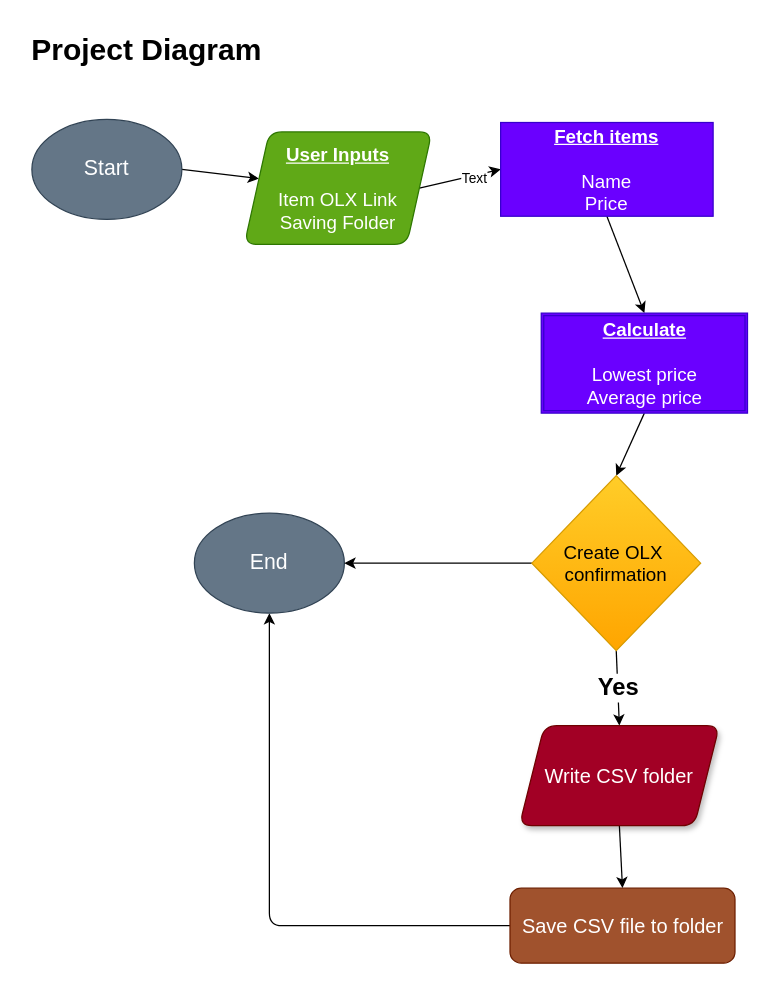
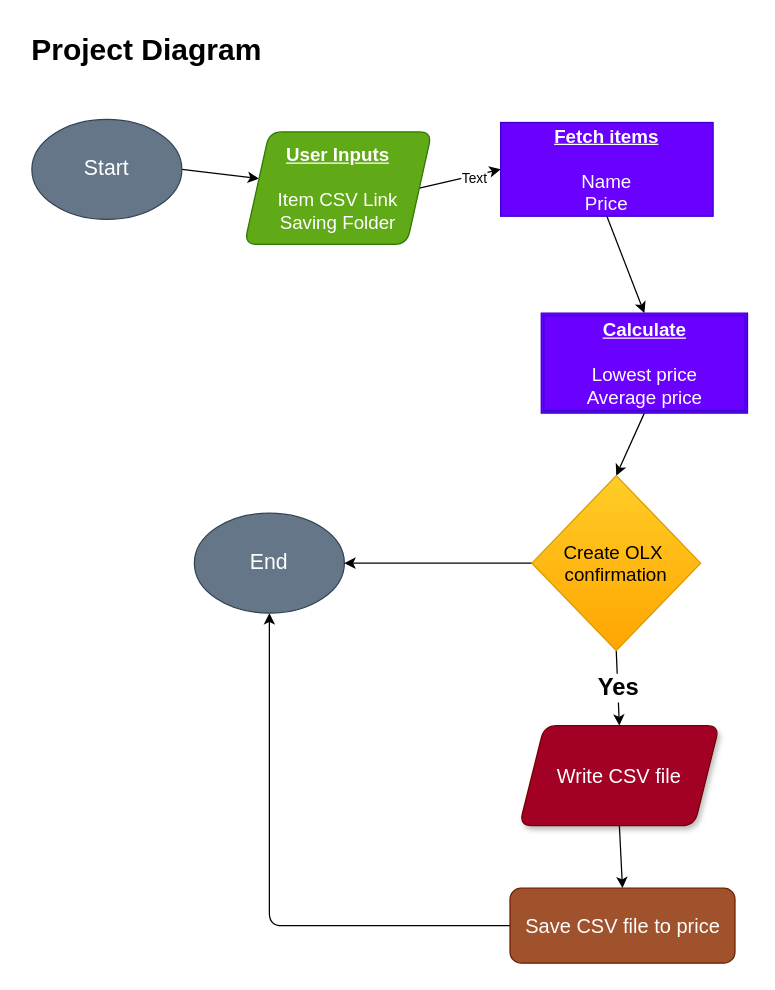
- <mxCell id="6" value="&lt;b style=&quot;font-size: 15px;&quot;&gt;&lt;u style=&quot;font-size: 15px;&quot;&gt;User Inputs&lt;br style=&quot;font-size: 15px;&quot;&gt;&lt;/u&gt;&lt;/b&gt;&lt;br style=&quot;font-size: 15px;&quot;&gt;Item OLX Link&lt;br style=&quot;font-size: 15px;&quot;&gt;Saving Folder" style="shape=parallelogram;perimeter=parallelogramPerimeter;whiteSpace=wrap;html=1;fixedSize=1;rounded=1;fillColor=#60a917;strokeColor=#2D7600;fontColor=#ffffff;fontSize=15;" parent="1" vertex="1"><mxGeometry x="195" y="105" width="150" height="90" as="geometry" /></mxCell>
+ <mxCell id="6" value="&lt;b style=&quot;font-size: 15px;&quot;&gt;&lt;u style=&quot;font-size: 15px;&quot;&gt;User Inputs&lt;br style=&quot;font-size: 15px;&quot;&gt;&lt;/u&gt;&lt;/b&gt;&lt;br style=&quot;font-size: 15px;&quot;&gt;Item CSV Link&lt;br style=&quot;font-size: 15px;&quot;&gt;Saving Folder" style="shape=parallelogram;perimeter=parallelogramPerimeter;whiteSpace=wrap;html=1;fixedSize=1;rounded=1;fillColor=#60a917;strokeColor=#2D7600;fontColor=#ffffff;fontSize=15;" parent="1" vertex="1"><mxGeometry x="195" y="105" width="150" height="90" as="geometry" /></mxCell>
- <mxCell id="14" value="Write CSV folder" style="shape=parallelogram;perimeter=parallelogramPerimeter;whiteSpace=wrap;html=1;fixedSize=1;rounded=1;shadow=1;fillColor=#a20025;fontColor=#ffffff;strokeColor=#6F0000;fontSize=16;" parent="1" vertex="1"><mxGeometry x="415" y="580" width="160" height="80" as="geometry" /></mxCell>
+ <mxCell id="14" value="Write CSV file" style="shape=parallelogram;perimeter=parallelogramPerimeter;whiteSpace=wrap;html=1;fixedSize=1;rounded=1;shadow=1;fillColor=#a20025;fontColor=#ffffff;strokeColor=#6F0000;fontSize=16;" parent="1" vertex="1"><mxGeometry x="415" y="580" width="160" height="80" as="geometry" /></mxCell>
- <mxCell id="11" value="Save CSV file to folder" style="rounded=1;whiteSpace=wrap;html=1;fillColor=#a0522d;fontColor=#ffffff;strokeColor=#6D1F00;fontSize=16;" parent="1" vertex="1"><mxGeometry x="407.5" y="710" width="180" height="60" as="geometry" /></mxCell>
+ <mxCell id="11" value="Save CSV file to price" style="rounded=1;whiteSpace=wrap;html=1;fillColor=#a0522d;fontColor=#ffffff;strokeColor=#6D1F00;fontSize=16;" parent="1" vertex="1"><mxGeometry x="407.5" y="710" width="180" height="60" as="geometry" /></mxCell>
